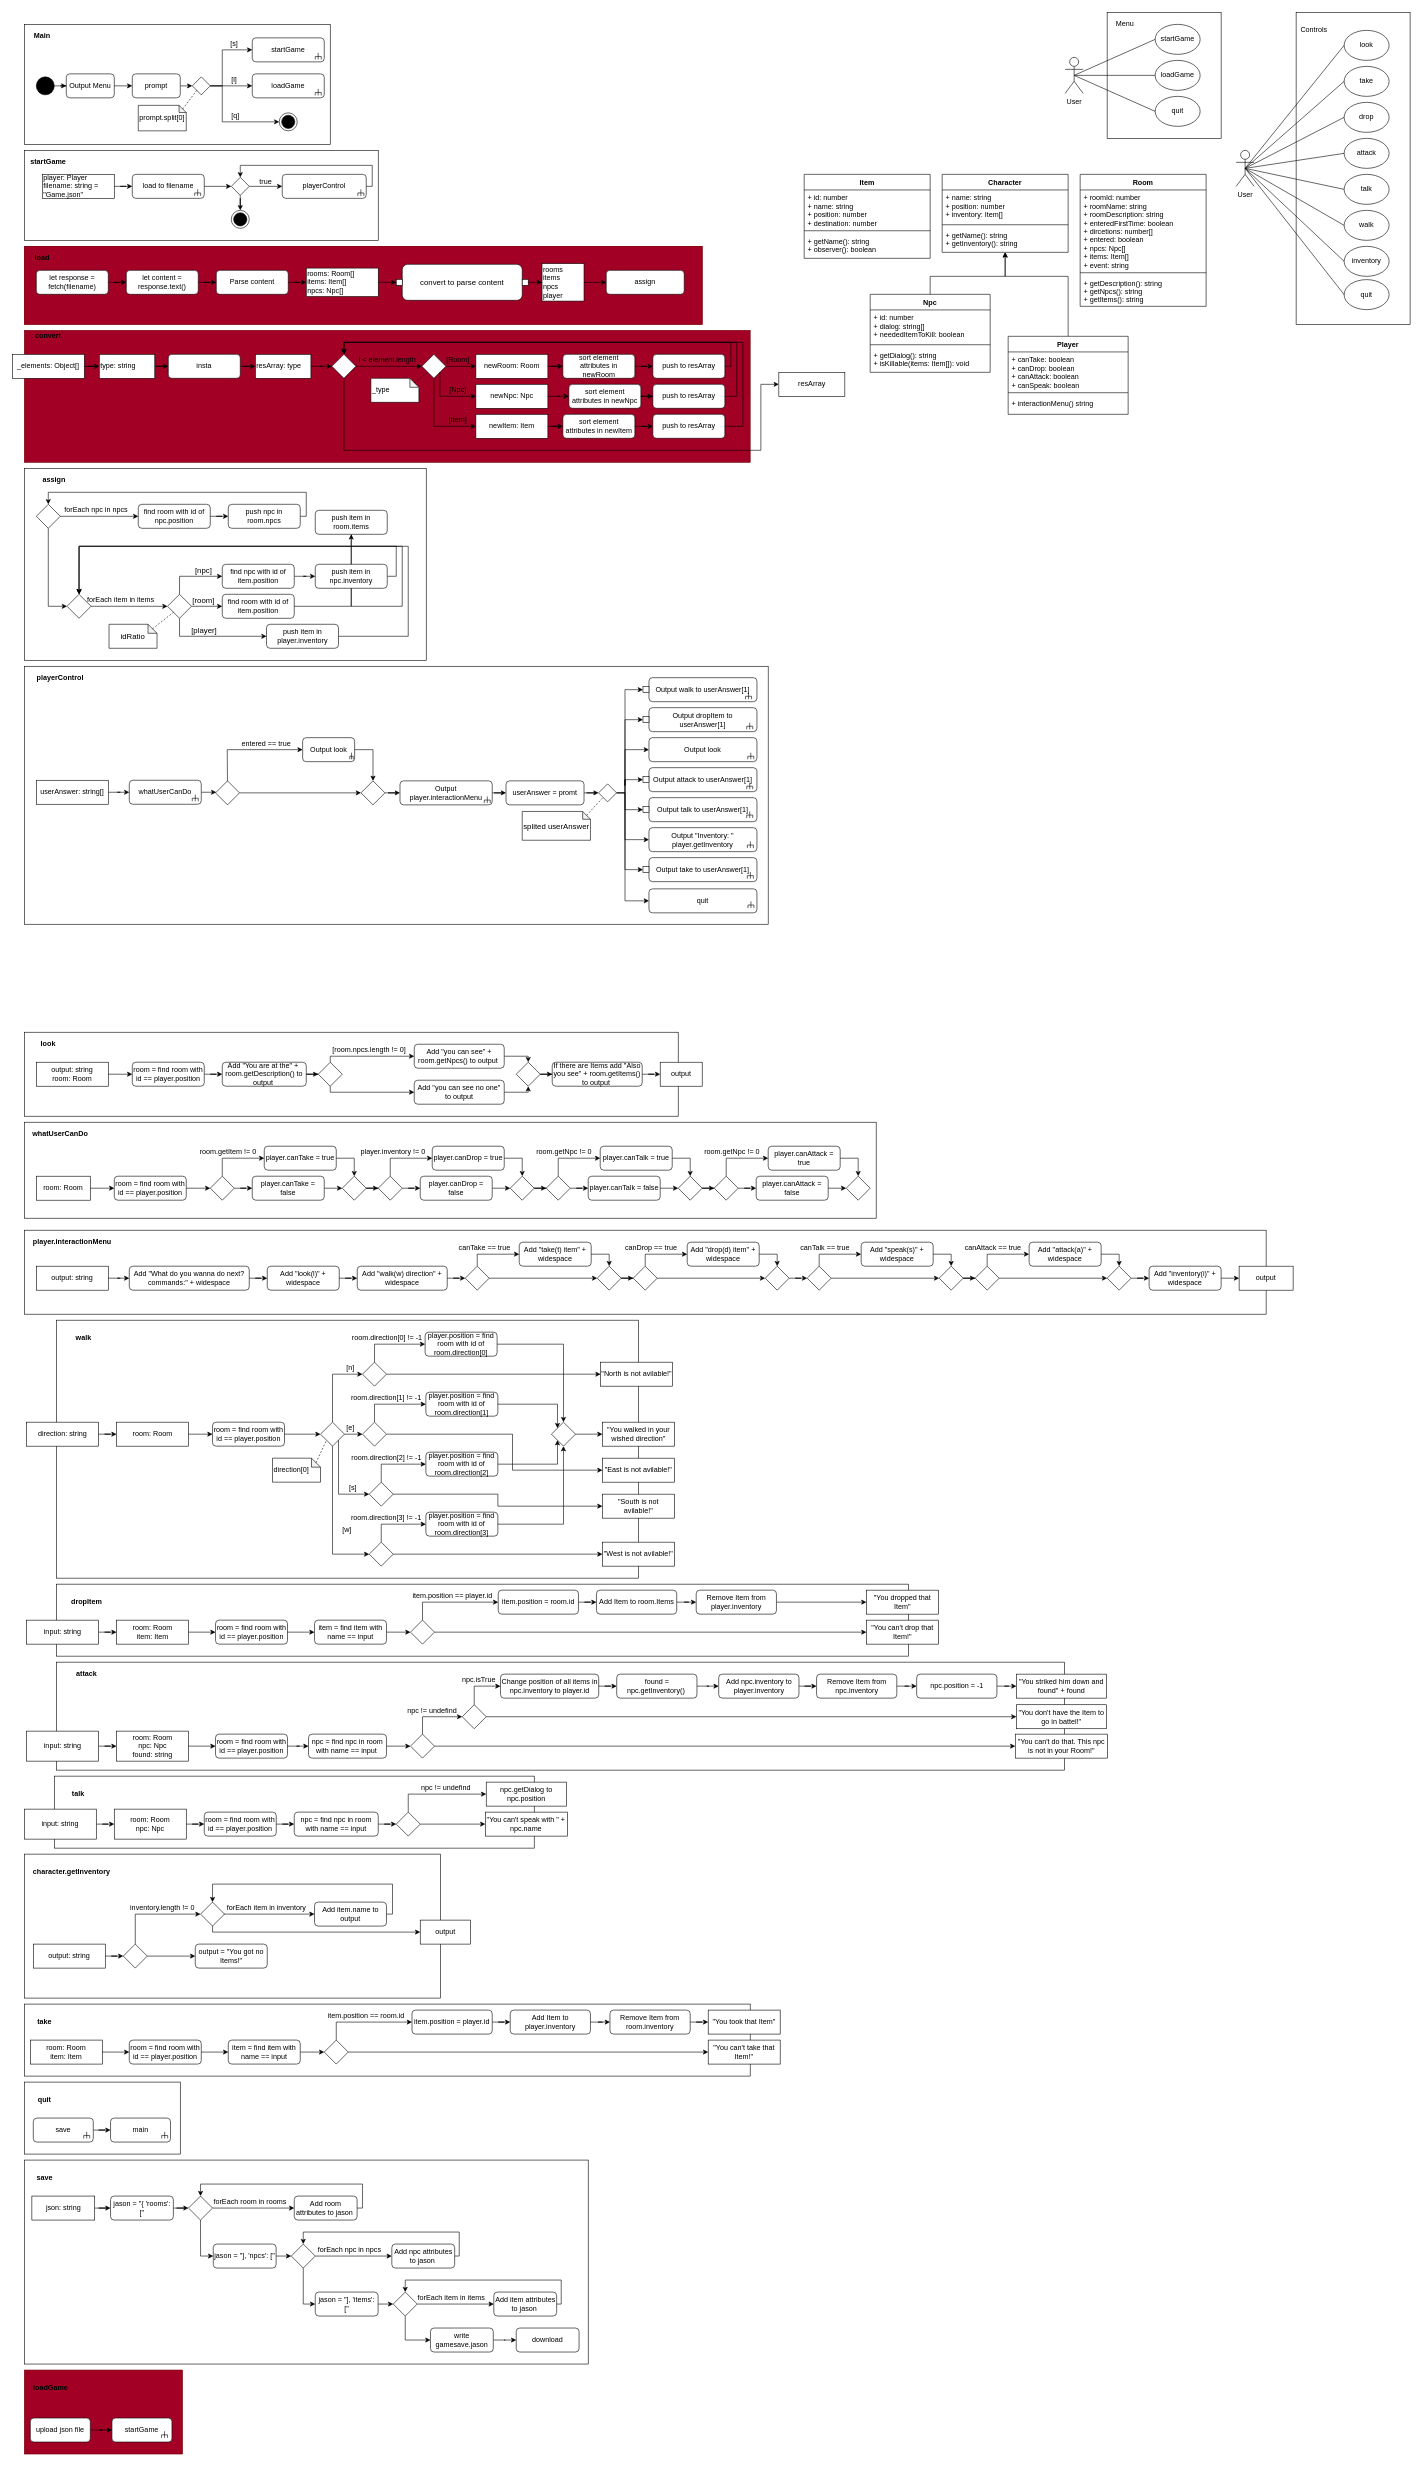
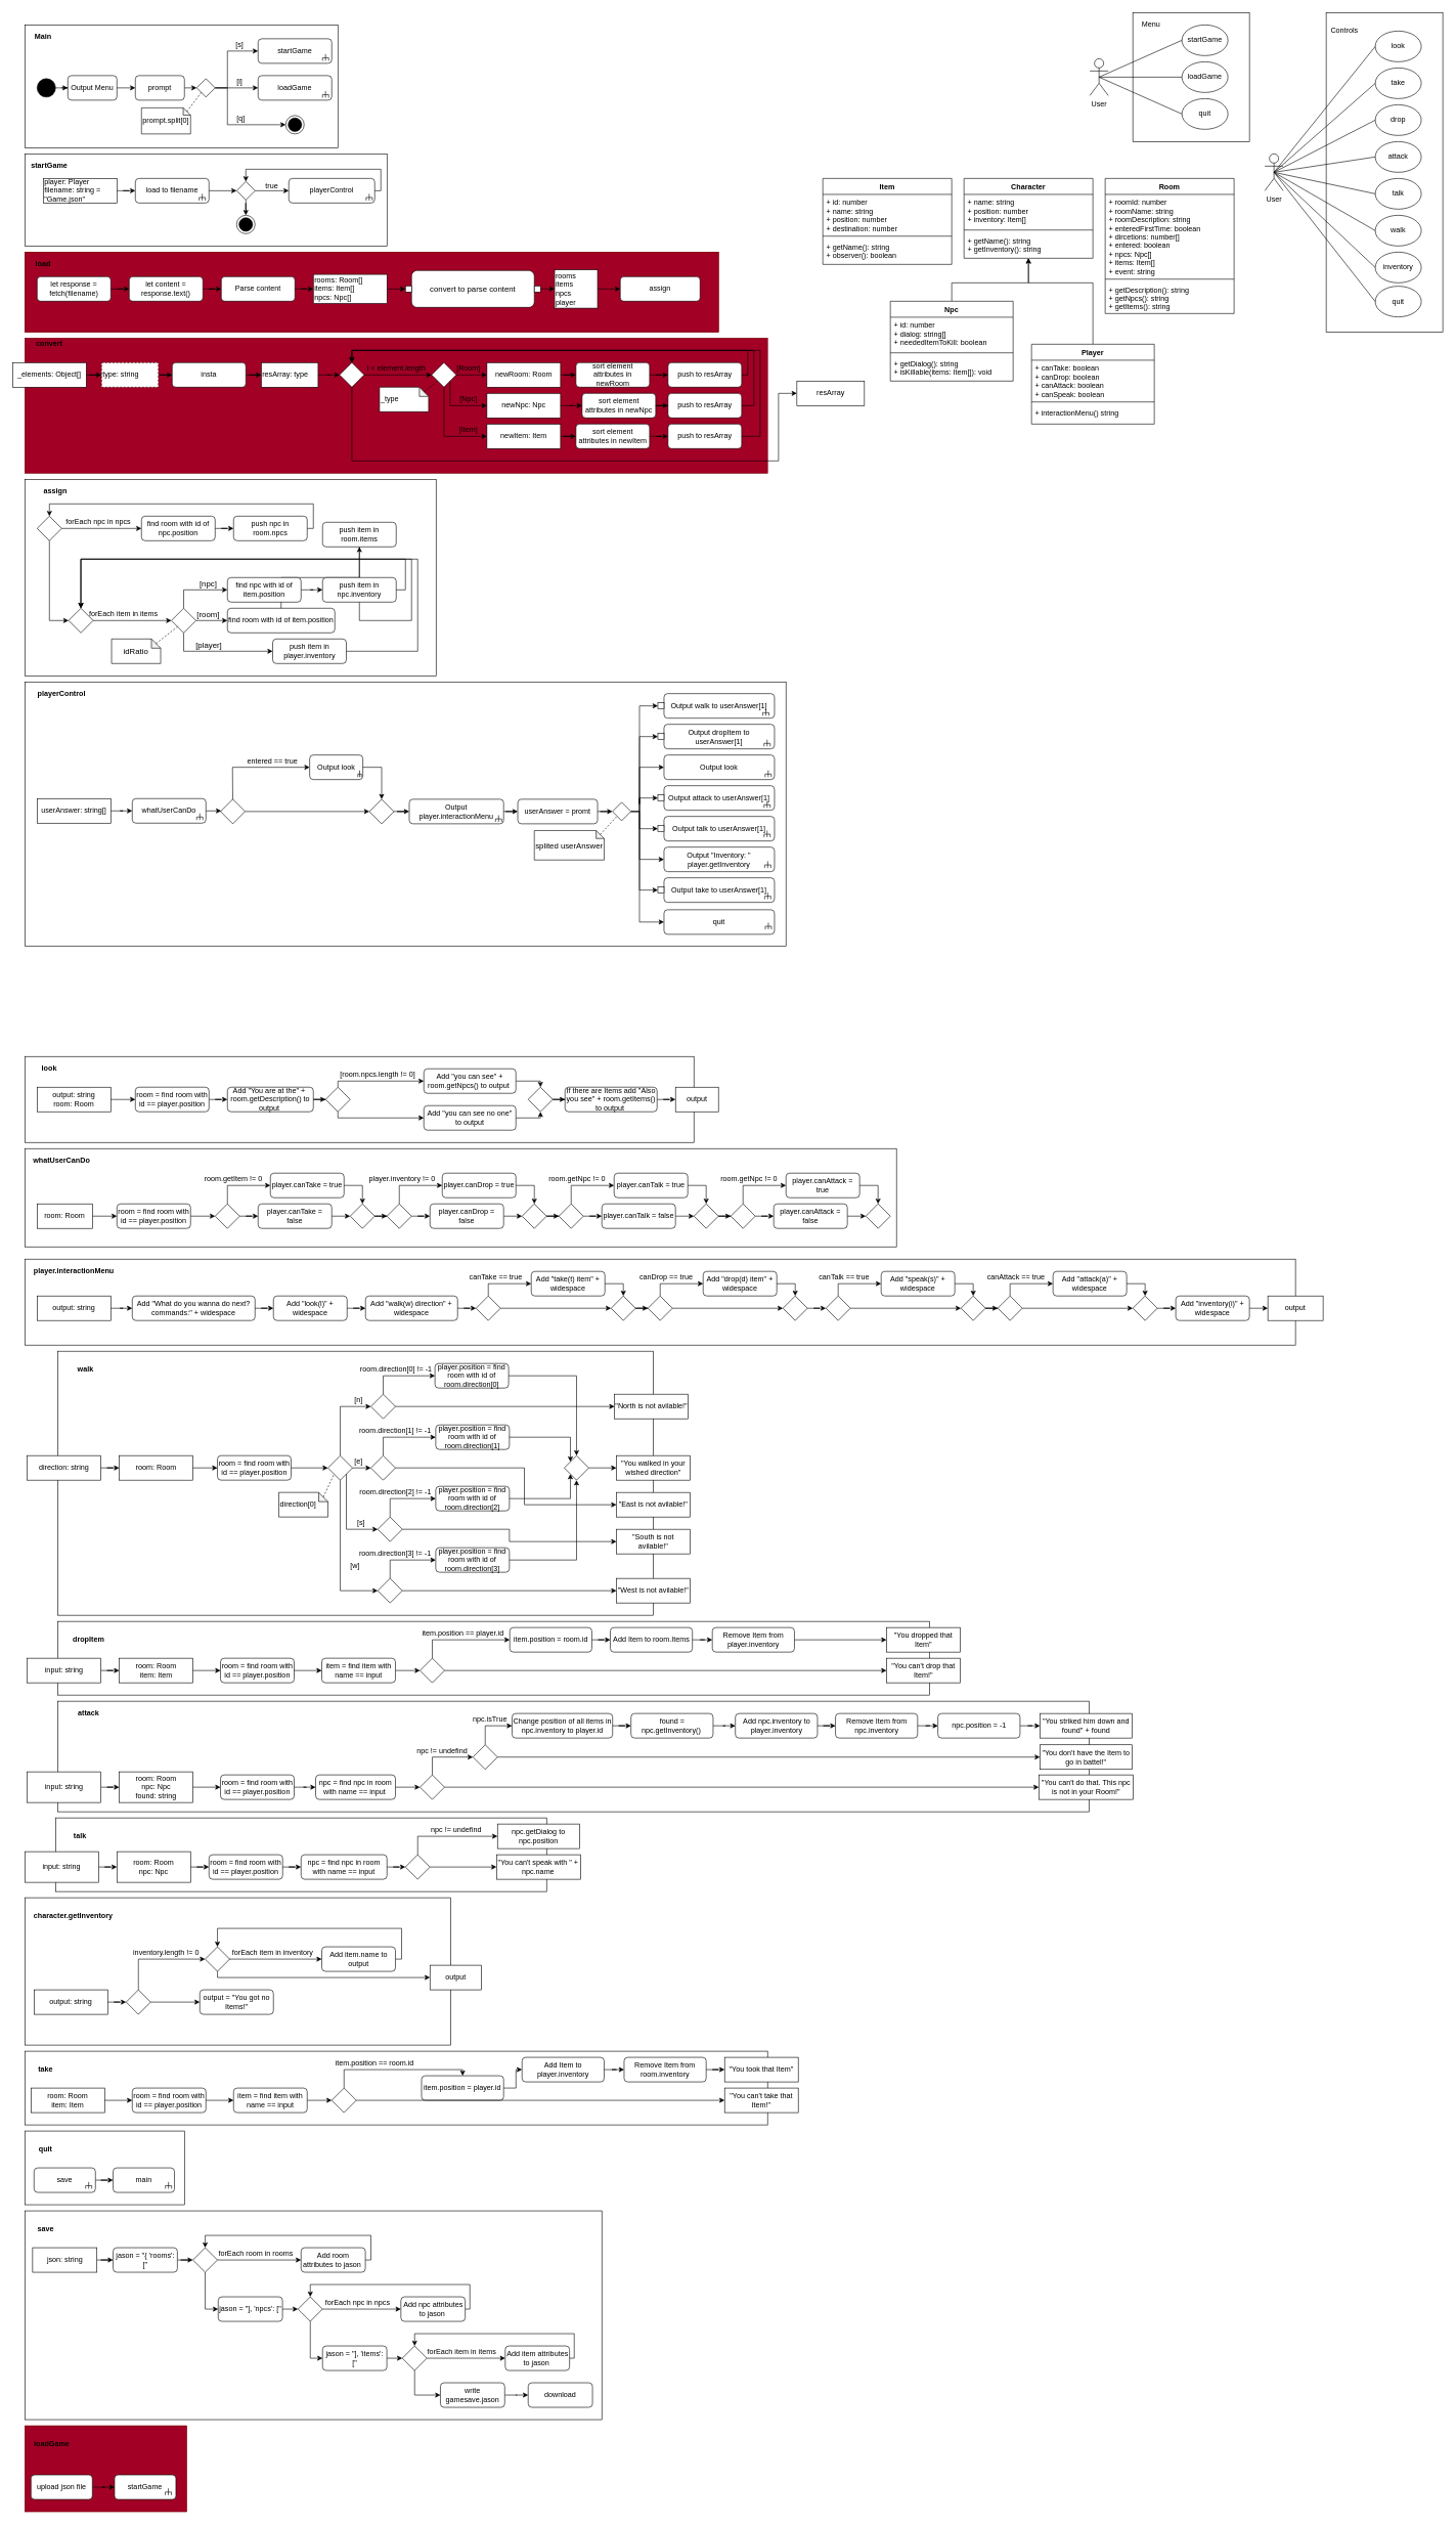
- <mxCell id="602" value="type: string" style="rounded=0;whiteSpace=wrap;html=1;align=left;" parent="1" vertex="1"><mxGeometry x="165" y="590" width="92.5" height="40" as="geometry" /></mxCell>
+ <mxCell id="602" value="type: string" style="rounded=0;whiteSpace=wrap;html=1;align=left;dashed=1;" parent="1" vertex="1"><mxGeometry x="165" y="590" width="92.5" height="40" as="geometry" /></mxCell>
- <mxCell id="615" value="find room with id of item.position" style="rounded=1;whiteSpace=wrap;html=1;" parent="1" vertex="1"><mxGeometry x="370" y="990" width="120" height="40" as="geometry" /></mxCell>
+ <mxCell id="615" value="find room with id of item.position" style="rounded=1;whiteSpace=wrap;html=1;" parent="1" vertex="1"><mxGeometry x="370" y="990" width="175" height="40" as="geometry" /></mxCell>
- <mxCell id="441" value="item.position = player.id" style="rounded=1;whiteSpace=wrap;html=1;" parent="1" vertex="1"><mxGeometry x="686.25" y="3350" width="133.75" height="40" as="geometry" /></mxCell>
+ <mxCell id="441" value="item.position = player.id" style="rounded=1;whiteSpace=wrap;html=1;" parent="1" vertex="1"><mxGeometry x="686.25" y="3380" width="133.75" height="40" as="geometry" /></mxCell>
